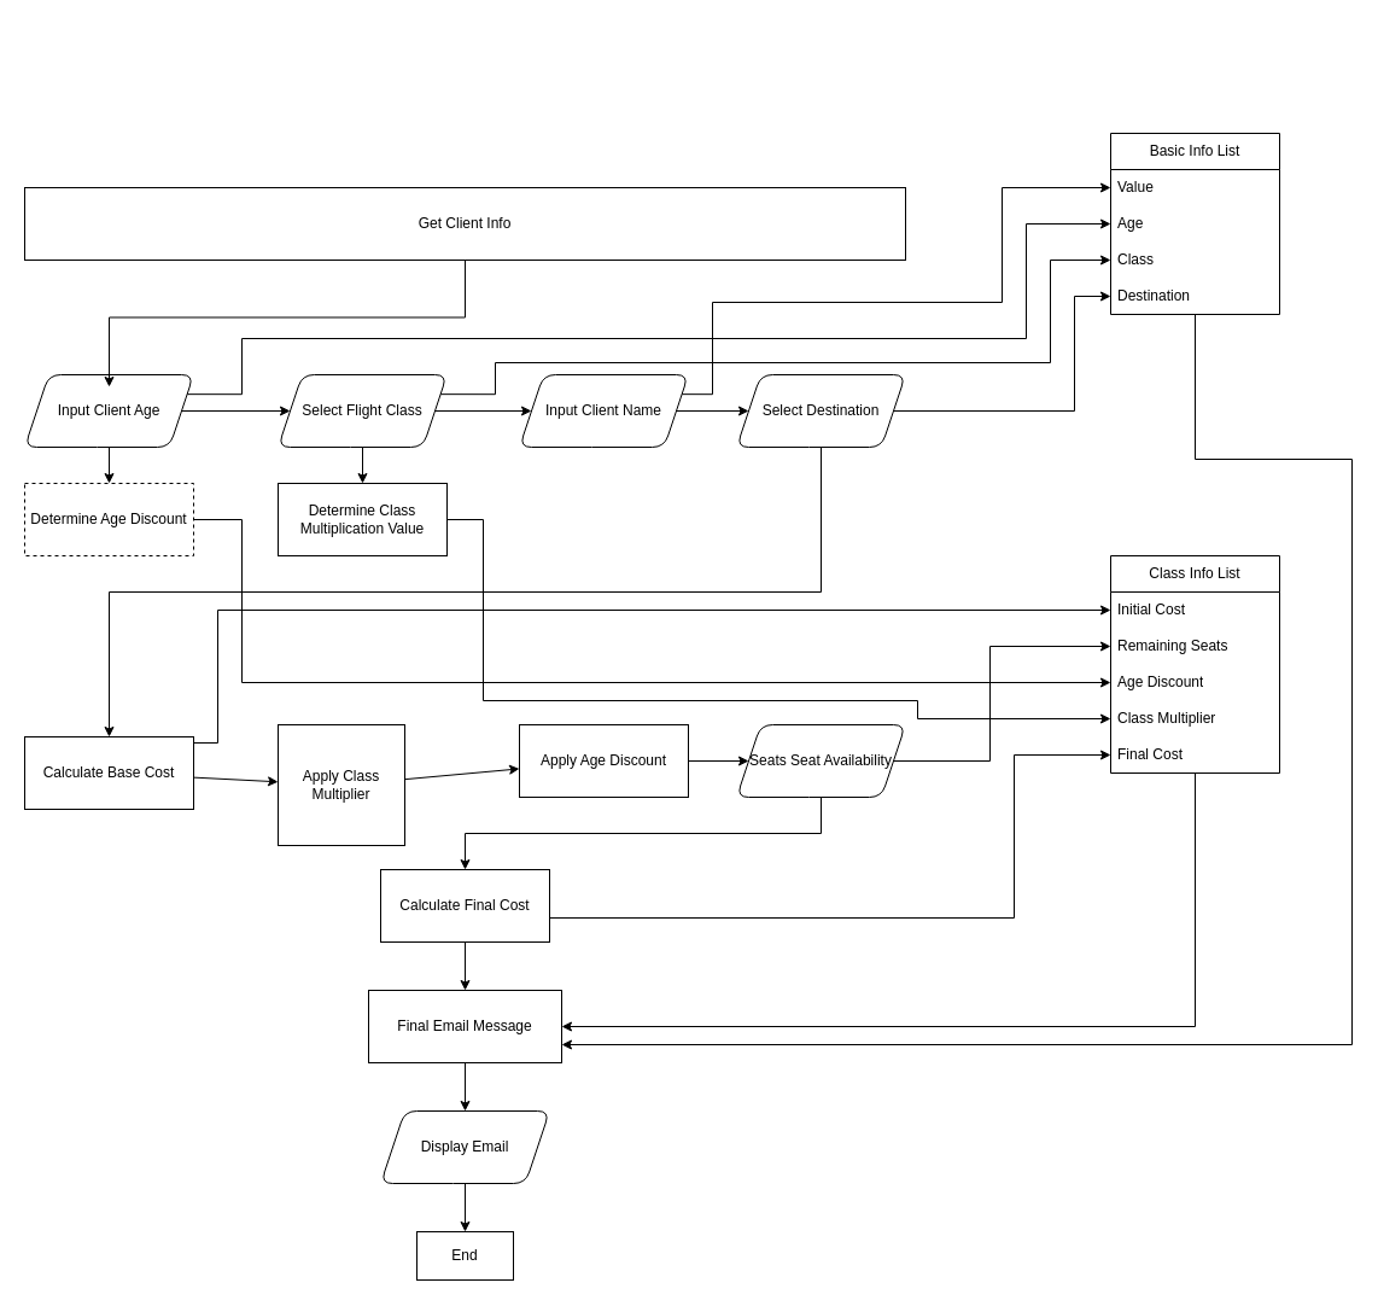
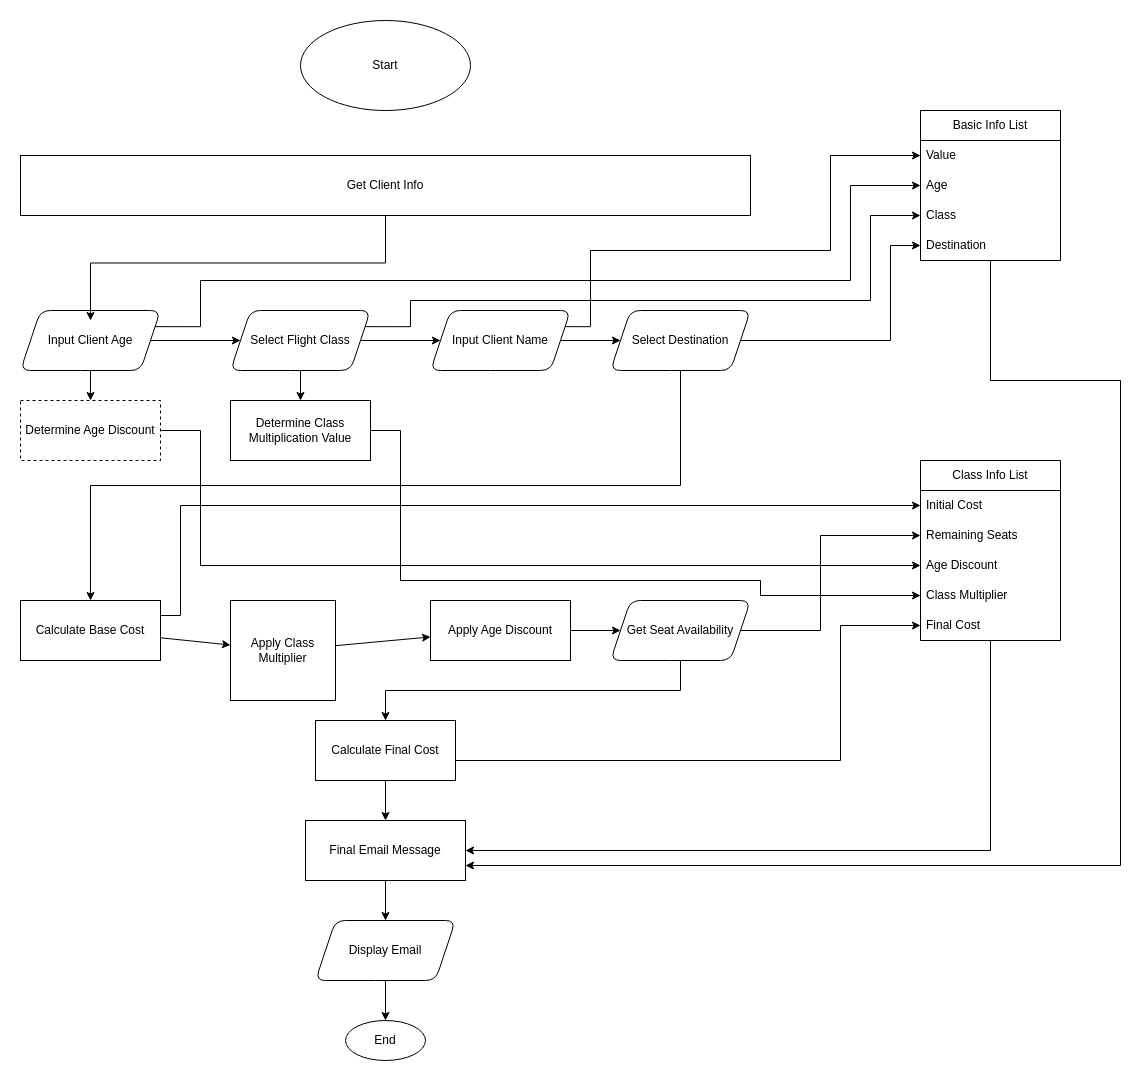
+ <mxCell id="2" value="Start" style="ellipse;whiteSpace=wrap;html=1;" parent="1" vertex="1"><mxGeometry x="300" y="20" width="170" height="90" as="geometry" /></mxCell>
- <mxCell id="18" value="Seats Seat Availability" style="rounded=1;whiteSpace=wrap;html=1;shape=parallelogram;perimeter=parallelogramPerimeter;fixedSize=1;" parent="1" vertex="1"><mxGeometry x="610" y="600" width="140" height="60" as="geometry" /></mxCell>
+ <mxCell id="18" value="Get Seat Availability" style="rounded=1;whiteSpace=wrap;html=1;shape=parallelogram;perimeter=parallelogramPerimeter;fixedSize=1;" parent="1" vertex="1"><mxGeometry x="610" y="600" width="140" height="60" as="geometry" /></mxCell>
- <mxCell id="13" value="Calculate Base Cost" style="rounded=0;whiteSpace=wrap;html=1;" parent="1" vertex="1"><mxGeometry x="20" y="610" width="140" height="60" as="geometry" /></mxCell>
+ <mxCell id="13" value="Calculate Base Cost" style="rounded=0;whiteSpace=wrap;html=1;" parent="1" vertex="1"><mxGeometry x="20" y="600" width="140" height="60" as="geometry" /></mxCell>
- <mxCell id="23" value="End" style="whiteSpace=wrap;html=1;rounded=0;" parent="1" vertex="1"><mxGeometry x="345" y="1020" width="80" height="40" as="geometry" /></mxCell>
+ <mxCell id="23" value="End" style="ellipse;whiteSpace=wrap;html=1;" parent="1" vertex="1"><mxGeometry x="345" y="1020" width="80" height="40" as="geometry" /></mxCell>
